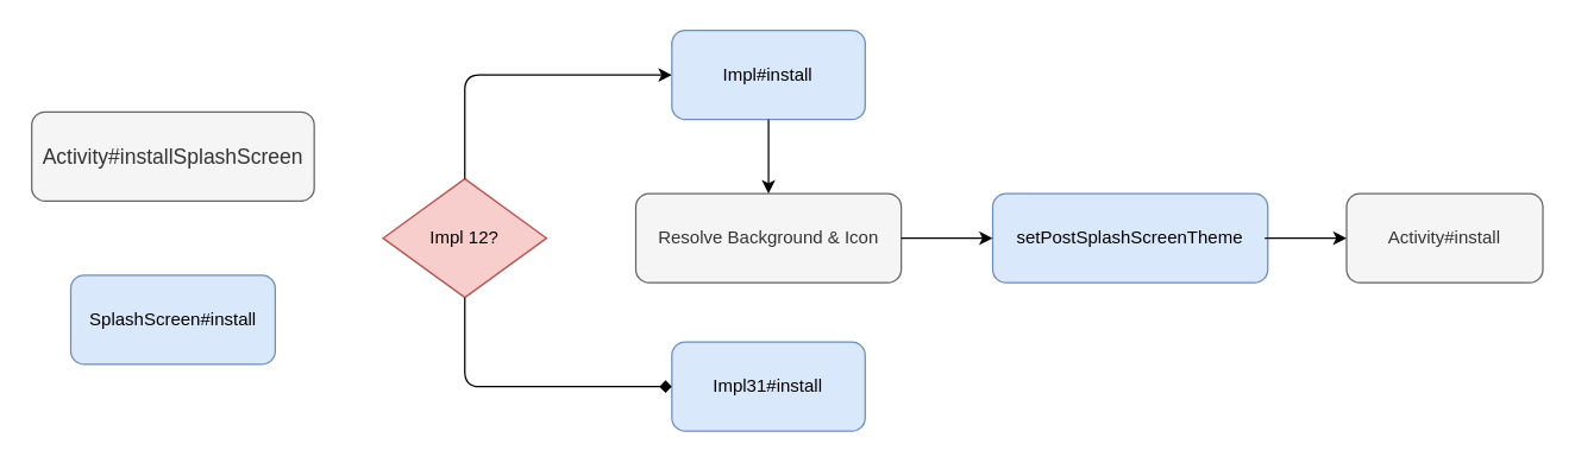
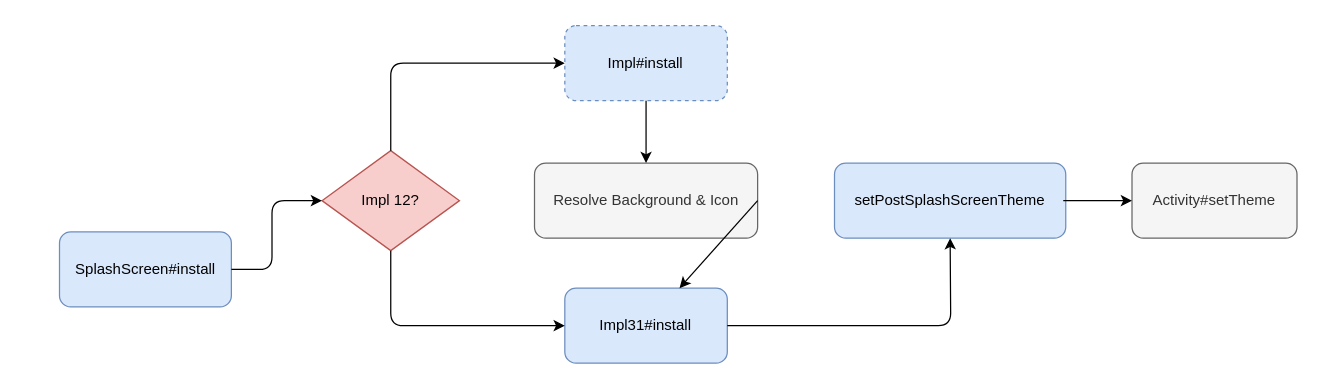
- <mxCell id="7" value="Impl#install" style="rounded=1;whiteSpace=wrap;html=1;fillColor=#dae8fc;strokeColor=#6c8ebf;" vertex="1" parent="1"><mxGeometry x="451.25" y="20" width="130" height="60" as="geometry" /></mxCell>
+ <mxCell id="7" value="Impl#install" style="rounded=1;whiteSpace=wrap;html=1;fillColor=#dae8fc;strokeColor=#6c8ebf;dashed=1;" vertex="1" parent="1"><mxGeometry x="451.25" y="20" width="130" height="60" as="geometry" /></mxCell>
- <mxCell id="2" value="&lt;font style=&quot;font-size: 14px&quot;&gt;Activity#&lt;span style=&quot;text-align: justify&quot;&gt;installSplashScreen&lt;/span&gt;&lt;/font&gt;" style="rounded=1;whiteSpace=wrap;html=1;fillColor=#f5f5f5;strokeColor=#666666;fontColor=#333333;" vertex="1" parent="1"><mxGeometry x="20.75" y="75" width="190" height="60" as="geometry" /></mxCell>
- <mxCell id="13" value="" style="endArrow=classic;html=1;exitX=1;exitY=0.5;exitDx=0;exitDy=0;" edge="1" parent="1" source="10" target="8"><mxGeometry width="50" height="50" relative="1" as="geometry"><mxPoint x="989.08" y="180" as="sourcePoint" /><mxPoint x="989.08" y="230" as="targetPoint" /></mxGeometry></mxCell>
+ <mxCell id="13" value="" style="endArrow=classic;html=1;exitX=1;exitY=0.5;exitDx=0;exitDy=0;" edge="1" parent="1" source="10" target="4"><mxGeometry width="50" height="50" relative="1" as="geometry"><mxPoint x="989.08" y="180" as="sourcePoint" /><mxPoint x="989.08" y="230" as="targetPoint" /></mxGeometry></mxCell>
- <mxCell id="9" value="Activity#install" style="rounded=1;whiteSpace=wrap;html=1;fillColor=#f5f5f5;strokeColor=#666666;fontColor=#333333;" vertex="1" parent="1"><mxGeometry x="905" y="130" width="132" height="60" as="geometry" /></mxCell>
+ <mxCell id="9" value="Activity#setTheme" style="rounded=1;whiteSpace=wrap;html=1;fillColor=#f5f5f5;strokeColor=#666666;fontColor=#333333;" vertex="1" parent="1"><mxGeometry x="905" y="130" width="132" height="60" as="geometry" /></mxCell>
+ <mxCell id="14" value="" style="endArrow=classic;html=1;exitX=1;exitY=0.5;exitDx=0;exitDy=0;entryX=0;entryY=0.5;entryDx=0;entryDy=0;" edge="1" parent="1" source="3" target="5"><mxGeometry width="50" height="50" relative="1" as="geometry"><mxPoint x="217" y="230" as="sourcePoint" /><mxPoint x="217" y="280" as="targetPoint" /><Array as="points"><mxPoint x="217" y="215" /><mxPoint x="217" y="160" /></Array></mxGeometry></mxCell>
- <mxCell id="11" value="" style="endArrow=diamond;html=1;exitX=0.5;exitY=1;exitDx=0;exitDy=0;entryX=0;entryY=0.5;entryDx=0;entryDy=0;" edge="1" parent="1" source="5" target="4"><mxGeometry width="50" height="50" relative="1" as="geometry"><mxPoint x="914.5" y="85" as="sourcePoint" /><mxPoint x="491.5" y="158" as="targetPoint" /><Array as="points"><mxPoint x="312" y="260" /></Array></mxGeometry></mxCell>
+ <mxCell id="11" value="" style="endArrow=classic;html=1;exitX=0.5;exitY=1;exitDx=0;exitDy=0;entryX=0;entryY=0.5;entryDx=0;entryDy=0;" edge="1" parent="1" source="5" target="4"><mxGeometry width="50" height="50" relative="1" as="geometry"><mxPoint x="914.5" y="85" as="sourcePoint" /><mxPoint x="491.5" y="158" as="targetPoint" /><Array as="points"><mxPoint x="312" y="260" /></Array></mxGeometry></mxCell>
+ <mxCell id="16" value="" style="endArrow=classic;html=1;exitX=1;exitY=0.5;exitDx=0;exitDy=0;entryX=0.5;entryY=1;entryDx=0;entryDy=0;" edge="1" parent="1" source="4" target="8"><mxGeometry width="50" height="50" relative="1" as="geometry"><mxPoint x="677" y="230" as="sourcePoint" /><mxPoint x="840.5" y="290" as="targetPoint" /><Array as="points"><mxPoint x="760" y="260" /></Array></mxGeometry></mxCell>
